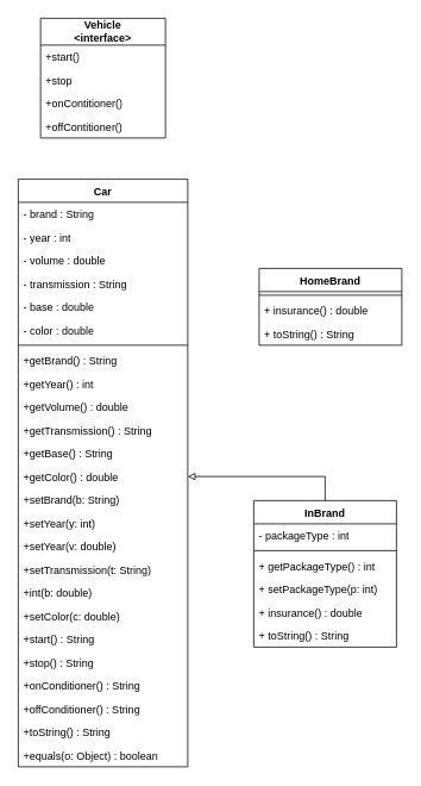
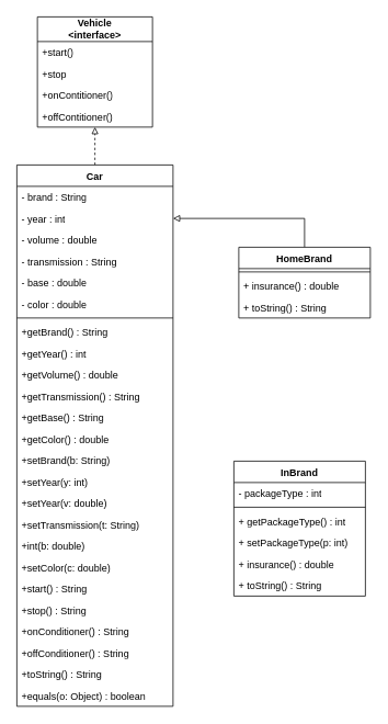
+ <mxCell id="2" style="edgeStyle=orthogonalEdgeStyle;rounded=0;orthogonalLoop=1;jettySize=auto;html=1;exitX=0.5;exitY=0;exitDx=0;exitDy=0;entryX=0.5;entryY=1;entryDx=0;entryDy=0;dashed=1;endArrow=block;endFill=0;" edge="1" parent="1" source="3" target="42"><mxGeometry relative="1" as="geometry" /></mxCell>
+ <mxCell id="29" style="edgeStyle=orthogonalEdgeStyle;rounded=0;orthogonalLoop=1;jettySize=auto;html=1;entryX=1;entryY=0.5;entryDx=0;entryDy=0;endArrow=block;endFill=0;" parent="1" source="30" target="5" edge="1"><mxGeometry relative="1" as="geometry" /></mxCell>
- <mxCell id="34" style="edgeStyle=orthogonalEdgeStyle;rounded=0;orthogonalLoop=1;jettySize=auto;html=1;entryX=1;entryY=0.5;entryDx=0;entryDy=0;endArrow=block;endFill=0;" parent="1" source="35" target="16" edge="1"><mxGeometry relative="1" as="geometry" /></mxCell>
